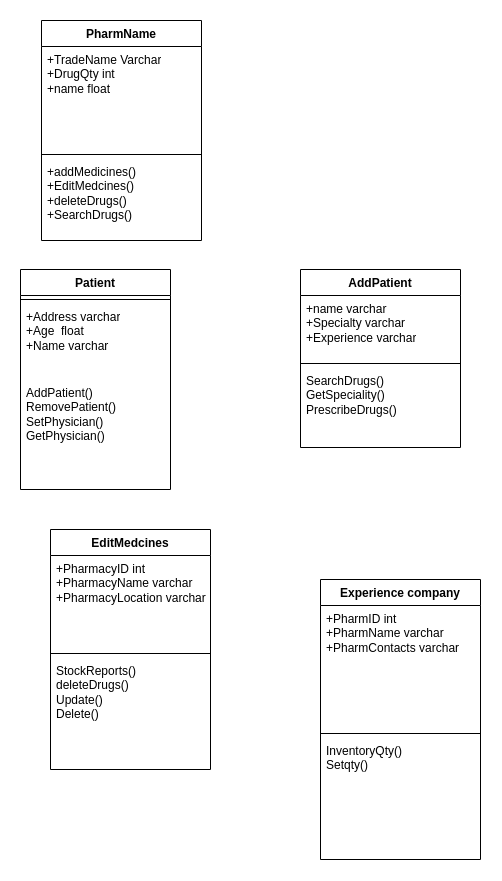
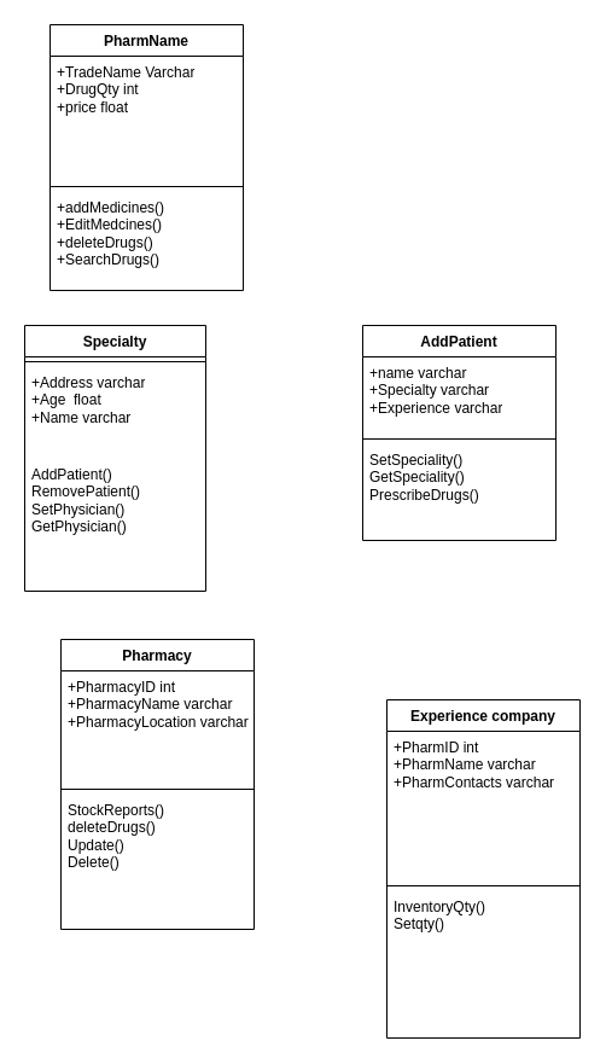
- <mxCell id="19" value="+TradeName Varchar&lt;br style=&quot;border-color: var(--border-color);&quot;&gt;+DrugQty int&lt;br style=&quot;border-color: var(--border-color);&quot;&gt;+name float&lt;br style=&quot;border-color: var(--border-color);&quot;&gt;&lt;br style=&quot;border-color: var(--border-color);&quot;&gt;&lt;br style=&quot;border-color: var(--border-color);&quot;&gt;&lt;br style=&quot;border-color: var(--border-color);&quot;&gt;&lt;br style=&quot;border-color: var(--border-color);&quot;&gt;&lt;br style=&quot;border-color: var(--border-color);&quot;&gt;&lt;br style=&quot;border-color: var(--border-color);&quot;&gt;" style="text;strokeColor=none;fillColor=none;align=left;verticalAlign=top;spacingLeft=4;spacingRight=4;overflow=hidden;rotatable=0;points=[[0,0.5],[1,0.5]];portConstraint=eastwest;whiteSpace=wrap;html=1;" vertex="1" parent="18"><mxGeometry y="26" width="160" height="104" as="geometry" /></mxCell>
+ <mxCell id="19" value="+TradeName Varchar&lt;br style=&quot;border-color: var(--border-color);&quot;&gt;+DrugQty int&lt;br style=&quot;border-color: var(--border-color);&quot;&gt;+price float&lt;br style=&quot;border-color: var(--border-color);&quot;&gt;&lt;br style=&quot;border-color: var(--border-color);&quot;&gt;&lt;br style=&quot;border-color: var(--border-color);&quot;&gt;&lt;br style=&quot;border-color: var(--border-color);&quot;&gt;&lt;br style=&quot;border-color: var(--border-color);&quot;&gt;&lt;br style=&quot;border-color: var(--border-color);&quot;&gt;&lt;br style=&quot;border-color: var(--border-color);&quot;&gt;" style="text;strokeColor=none;fillColor=none;align=left;verticalAlign=top;spacingLeft=4;spacingRight=4;overflow=hidden;rotatable=0;points=[[0,0.5],[1,0.5]];portConstraint=eastwest;whiteSpace=wrap;html=1;" vertex="1" parent="18"><mxGeometry y="26" width="160" height="104" as="geometry" /></mxCell>
- <mxCell id="2" value="Patient" style="swimlane;fontStyle=1;align=center;verticalAlign=top;childLayout=stackLayout;horizontal=1;startSize=26;horizontalStack=0;resizeParent=1;resizeParentMax=0;resizeLast=0;collapsible=1;marginBottom=0;whiteSpace=wrap;html=1;" vertex="1" parent="1"><mxGeometry x="20" y="269" width="150" height="220" as="geometry" /></mxCell>
+ <mxCell id="2" value="Specialty" style="swimlane;fontStyle=1;align=center;verticalAlign=top;childLayout=stackLayout;horizontal=1;startSize=26;horizontalStack=0;resizeParent=1;resizeParentMax=0;resizeLast=0;collapsible=1;marginBottom=0;whiteSpace=wrap;html=1;" vertex="1" parent="1"><mxGeometry x="20" y="269" width="150" height="220" as="geometry" /></mxCell>
- <mxCell id="9" value="SearchDrugs()&lt;br&gt;GetSpeciality()&lt;br&gt;PrescribeDrugs()" style="text;strokeColor=none;fillColor=none;align=left;verticalAlign=top;spacingLeft=4;spacingRight=4;overflow=hidden;rotatable=0;points=[[0,0.5],[1,0.5]];portConstraint=eastwest;whiteSpace=wrap;html=1;" vertex="1" parent="6"><mxGeometry y="98" width="160" height="80" as="geometry" /></mxCell>
+ <mxCell id="9" value="SetSpeciality()&lt;br&gt;GetSpeciality()&lt;br&gt;PrescribeDrugs()" style="text;strokeColor=none;fillColor=none;align=left;verticalAlign=top;spacingLeft=4;spacingRight=4;overflow=hidden;rotatable=0;points=[[0,0.5],[1,0.5]];portConstraint=eastwest;whiteSpace=wrap;html=1;" vertex="1" parent="6"><mxGeometry y="98" width="160" height="80" as="geometry" /></mxCell>
- <mxCell id="10" value="EditMedcines" style="swimlane;fontStyle=1;align=center;verticalAlign=top;childLayout=stackLayout;horizontal=1;startSize=26;horizontalStack=0;resizeParent=1;resizeParentMax=0;resizeLast=0;collapsible=1;marginBottom=0;whiteSpace=wrap;html=1;" vertex="1" parent="1"><mxGeometry x="50" y="529" width="160" height="240" as="geometry" /></mxCell>
+ <mxCell id="10" value="Pharmacy" style="swimlane;fontStyle=1;align=center;verticalAlign=top;childLayout=stackLayout;horizontal=1;startSize=26;horizontalStack=0;resizeParent=1;resizeParentMax=0;resizeLast=0;collapsible=1;marginBottom=0;whiteSpace=wrap;html=1;" vertex="1" parent="1"><mxGeometry x="50" y="529" width="160" height="240" as="geometry" /></mxCell>
